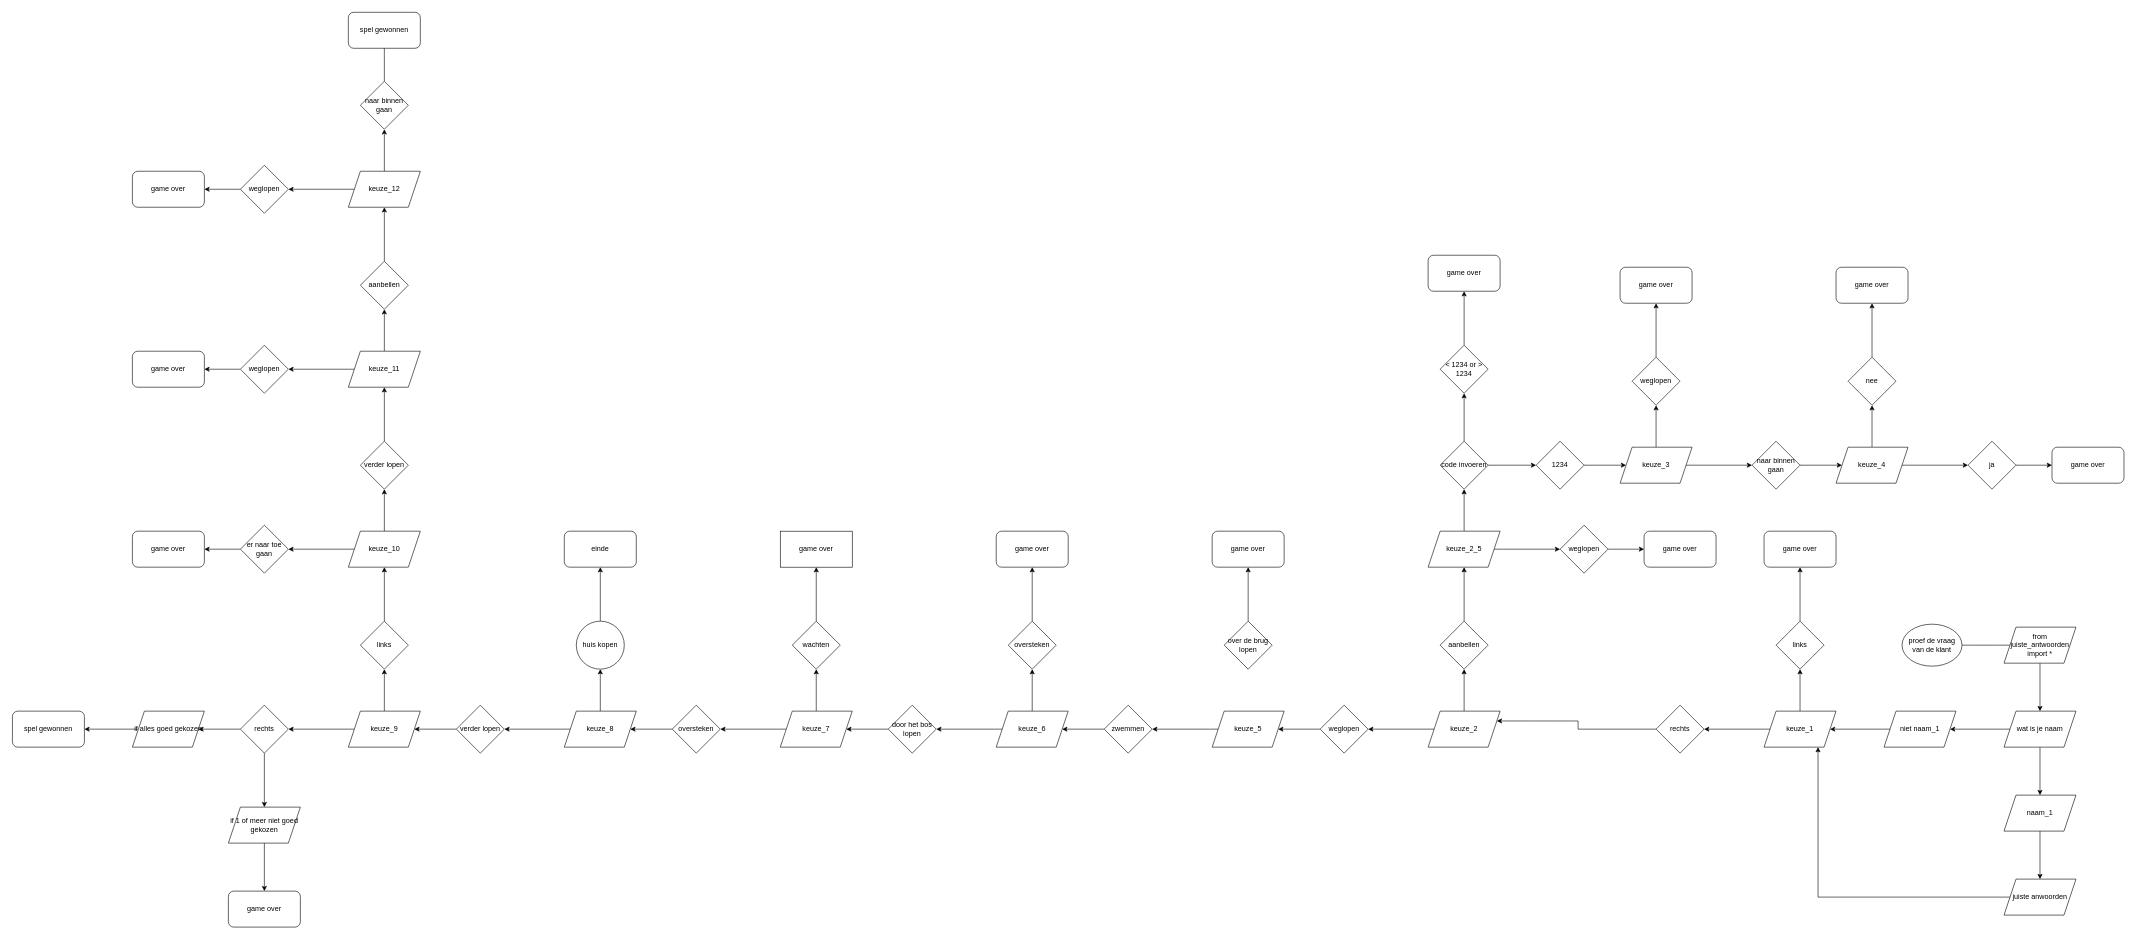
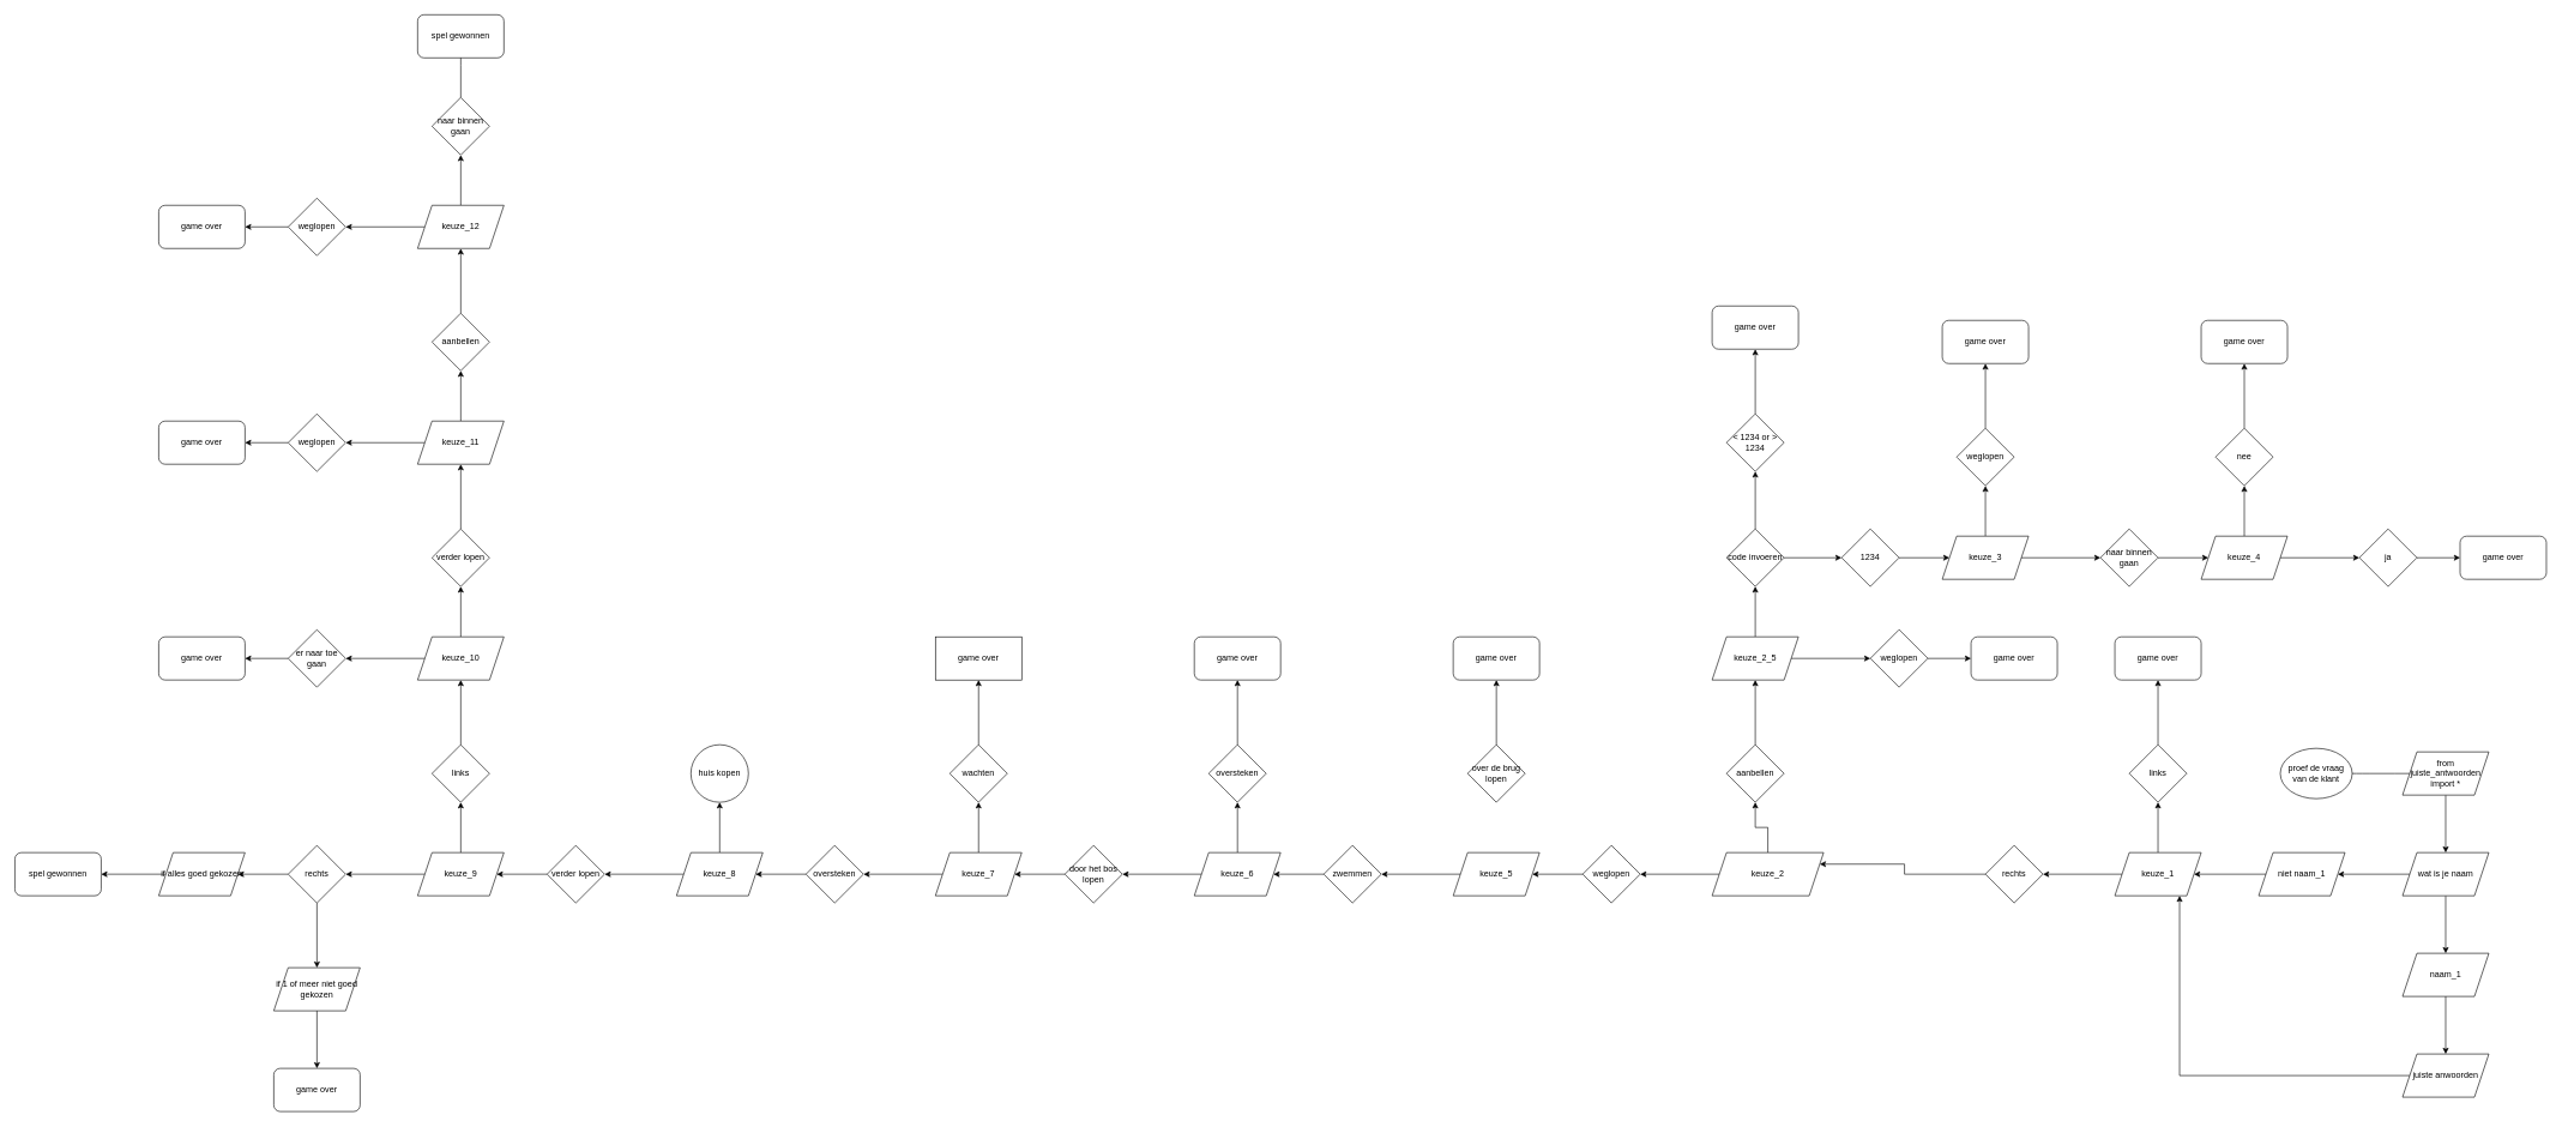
- <mxCell id="122" value="einde" style="rounded=1;whiteSpace=wrap;html=1;" vertex="1" parent="1"><mxGeometry x="940" y="885" width="120" height="60" as="geometry" /></mxCell>
- <mxCell id="79" value="" style="edgeStyle=orthogonalEdgeStyle;rounded=0;orthogonalLoop=1;jettySize=auto;html=1;" edge="1" parent="1" source="80" target="122"><mxGeometry relative="1" as="geometry" /></mxCell>
- <mxCell id="24" value="keuze_2" style="shape=parallelogram;perimeter=parallelogramPerimeter;whiteSpace=wrap;html=1;fixedSize=1;" vertex="1" parent="1"><mxGeometry x="2380" y="1185" width="120" height="60" as="geometry" /></mxCell>
+ <mxCell id="24" value="keuze_2" style="shape=parallelogram;perimeter=parallelogramPerimeter;whiteSpace=wrap;html=1;fixedSize=1;" vertex="1" parent="1"><mxGeometry x="2380" y="1185" width="155" height="60" as="geometry" /></mxCell>
